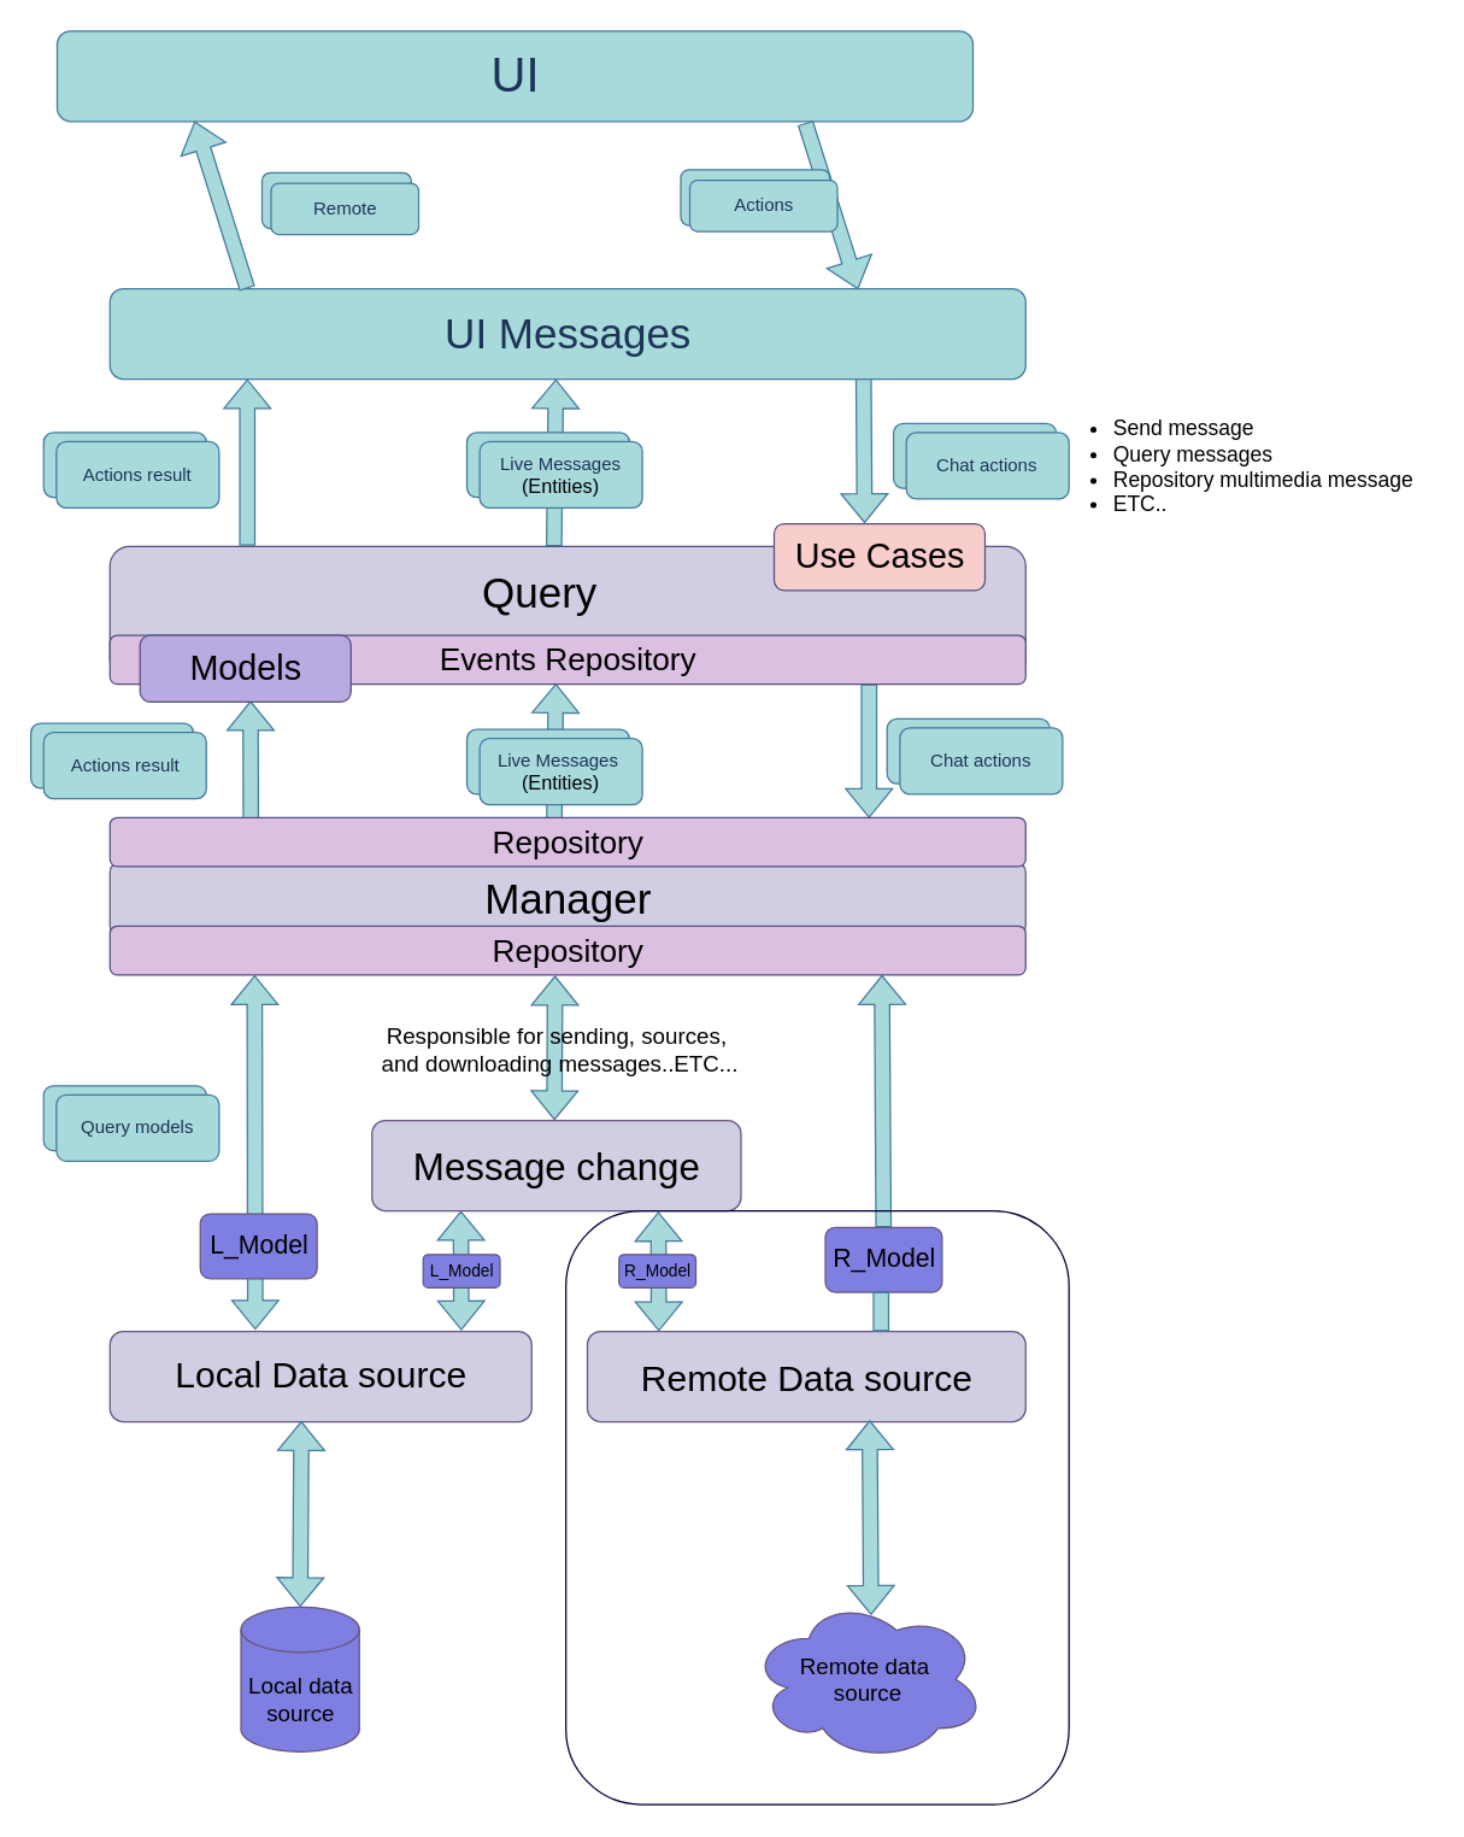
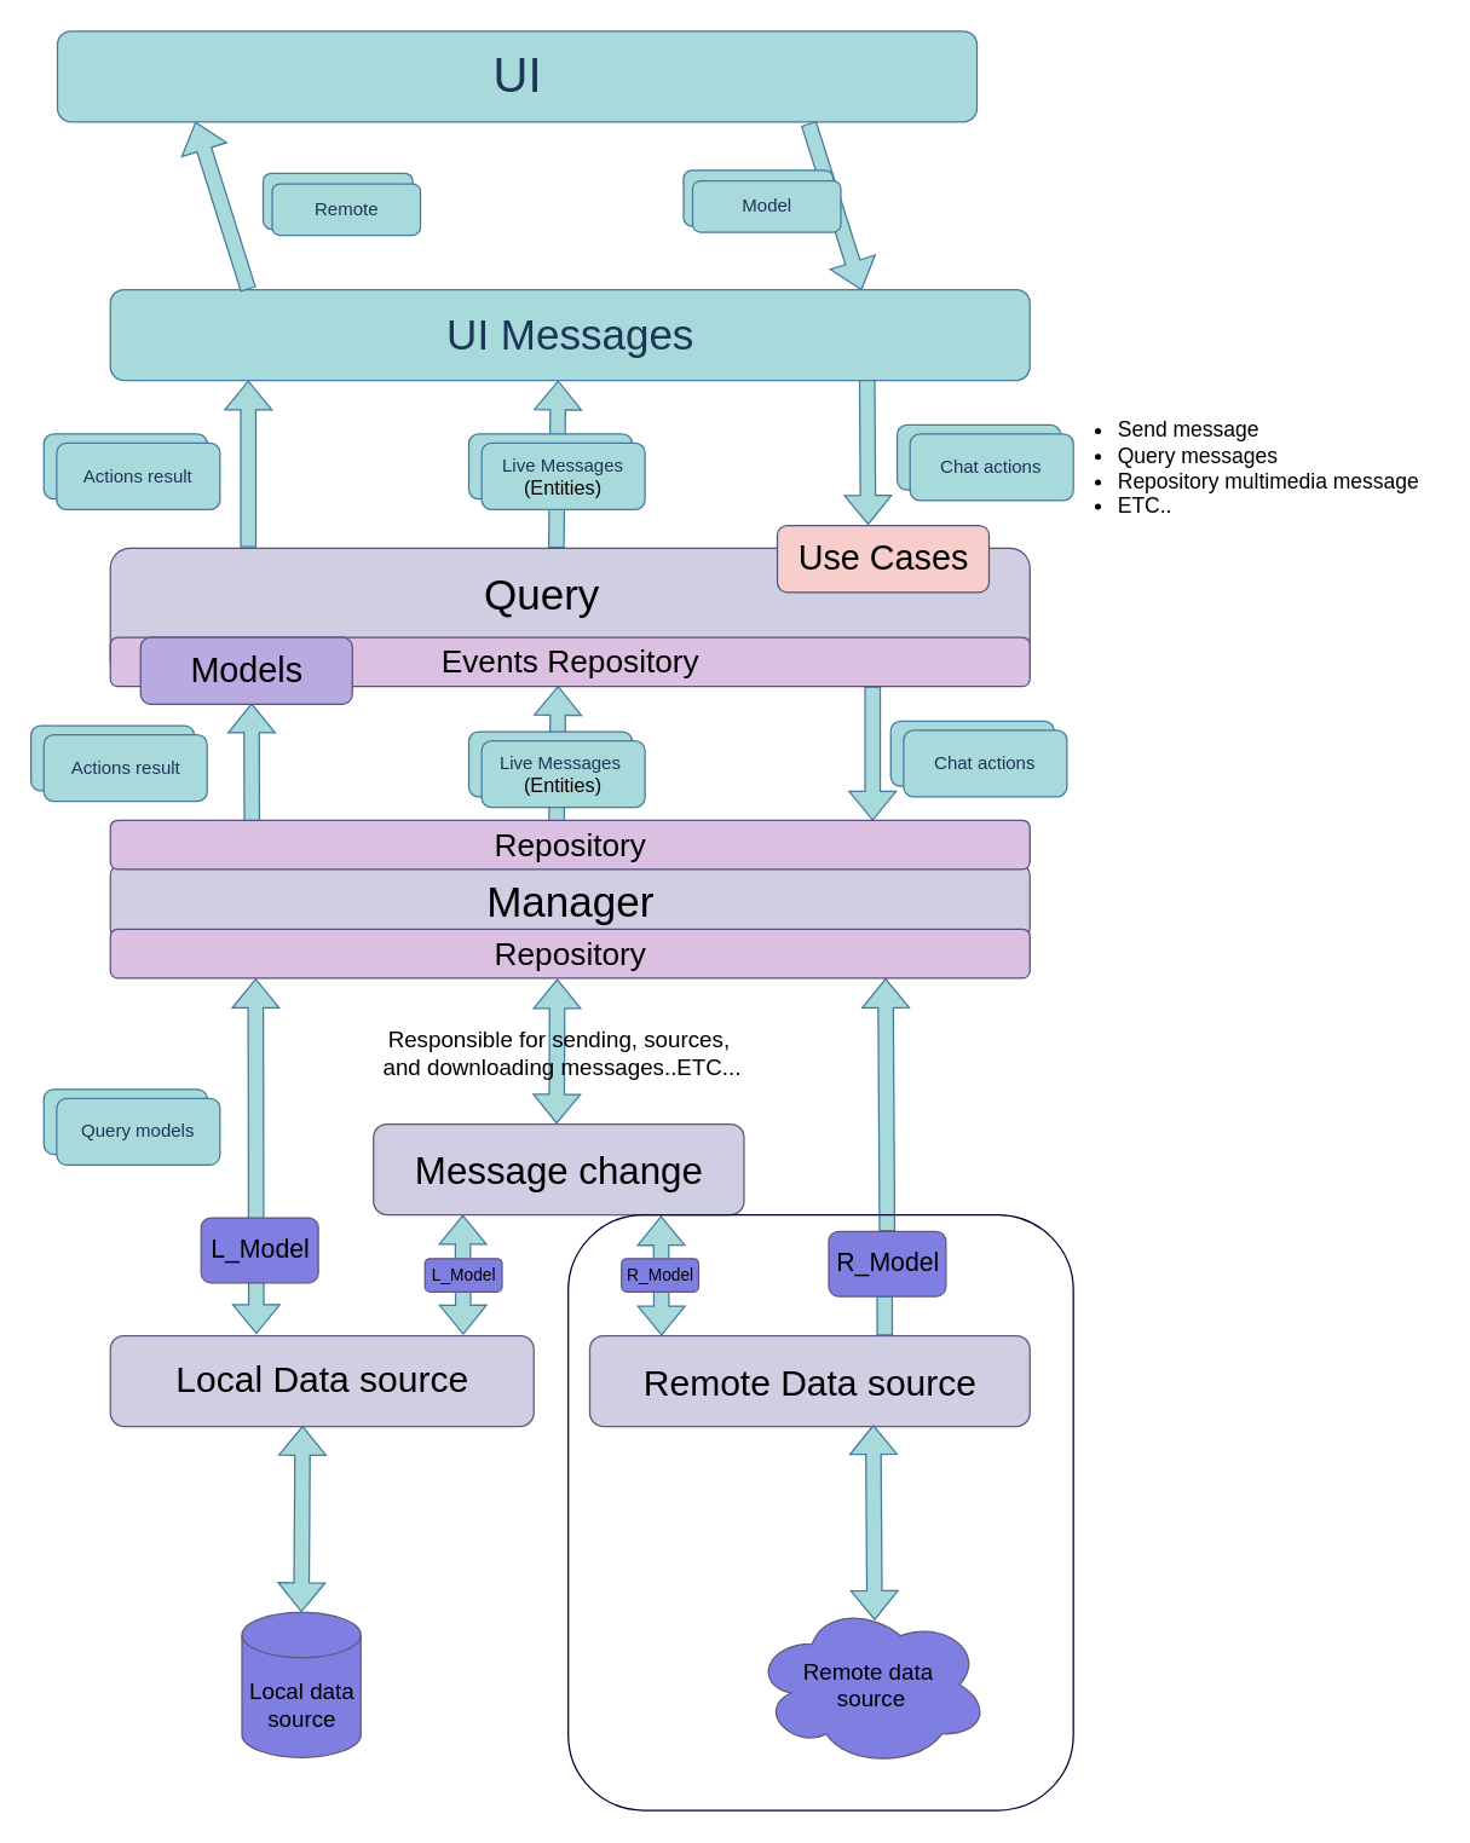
- <mxCell id="10" value="Actions" style="rounded=1;whiteSpace=wrap;html=1;fontColor=#1D3557;strokeColor=#457B9D;fillColor=#A8DADC;" parent="1" vertex="1"><mxGeometry x="457.5" y="119" width="98" height="34" as="geometry" /></mxCell>
+ <mxCell id="10" value="Model" style="rounded=1;whiteSpace=wrap;html=1;fontColor=#1D3557;strokeColor=#457B9D;fillColor=#A8DADC;" parent="1" vertex="1"><mxGeometry x="457.5" y="119" width="98" height="34" as="geometry" /></mxCell>
